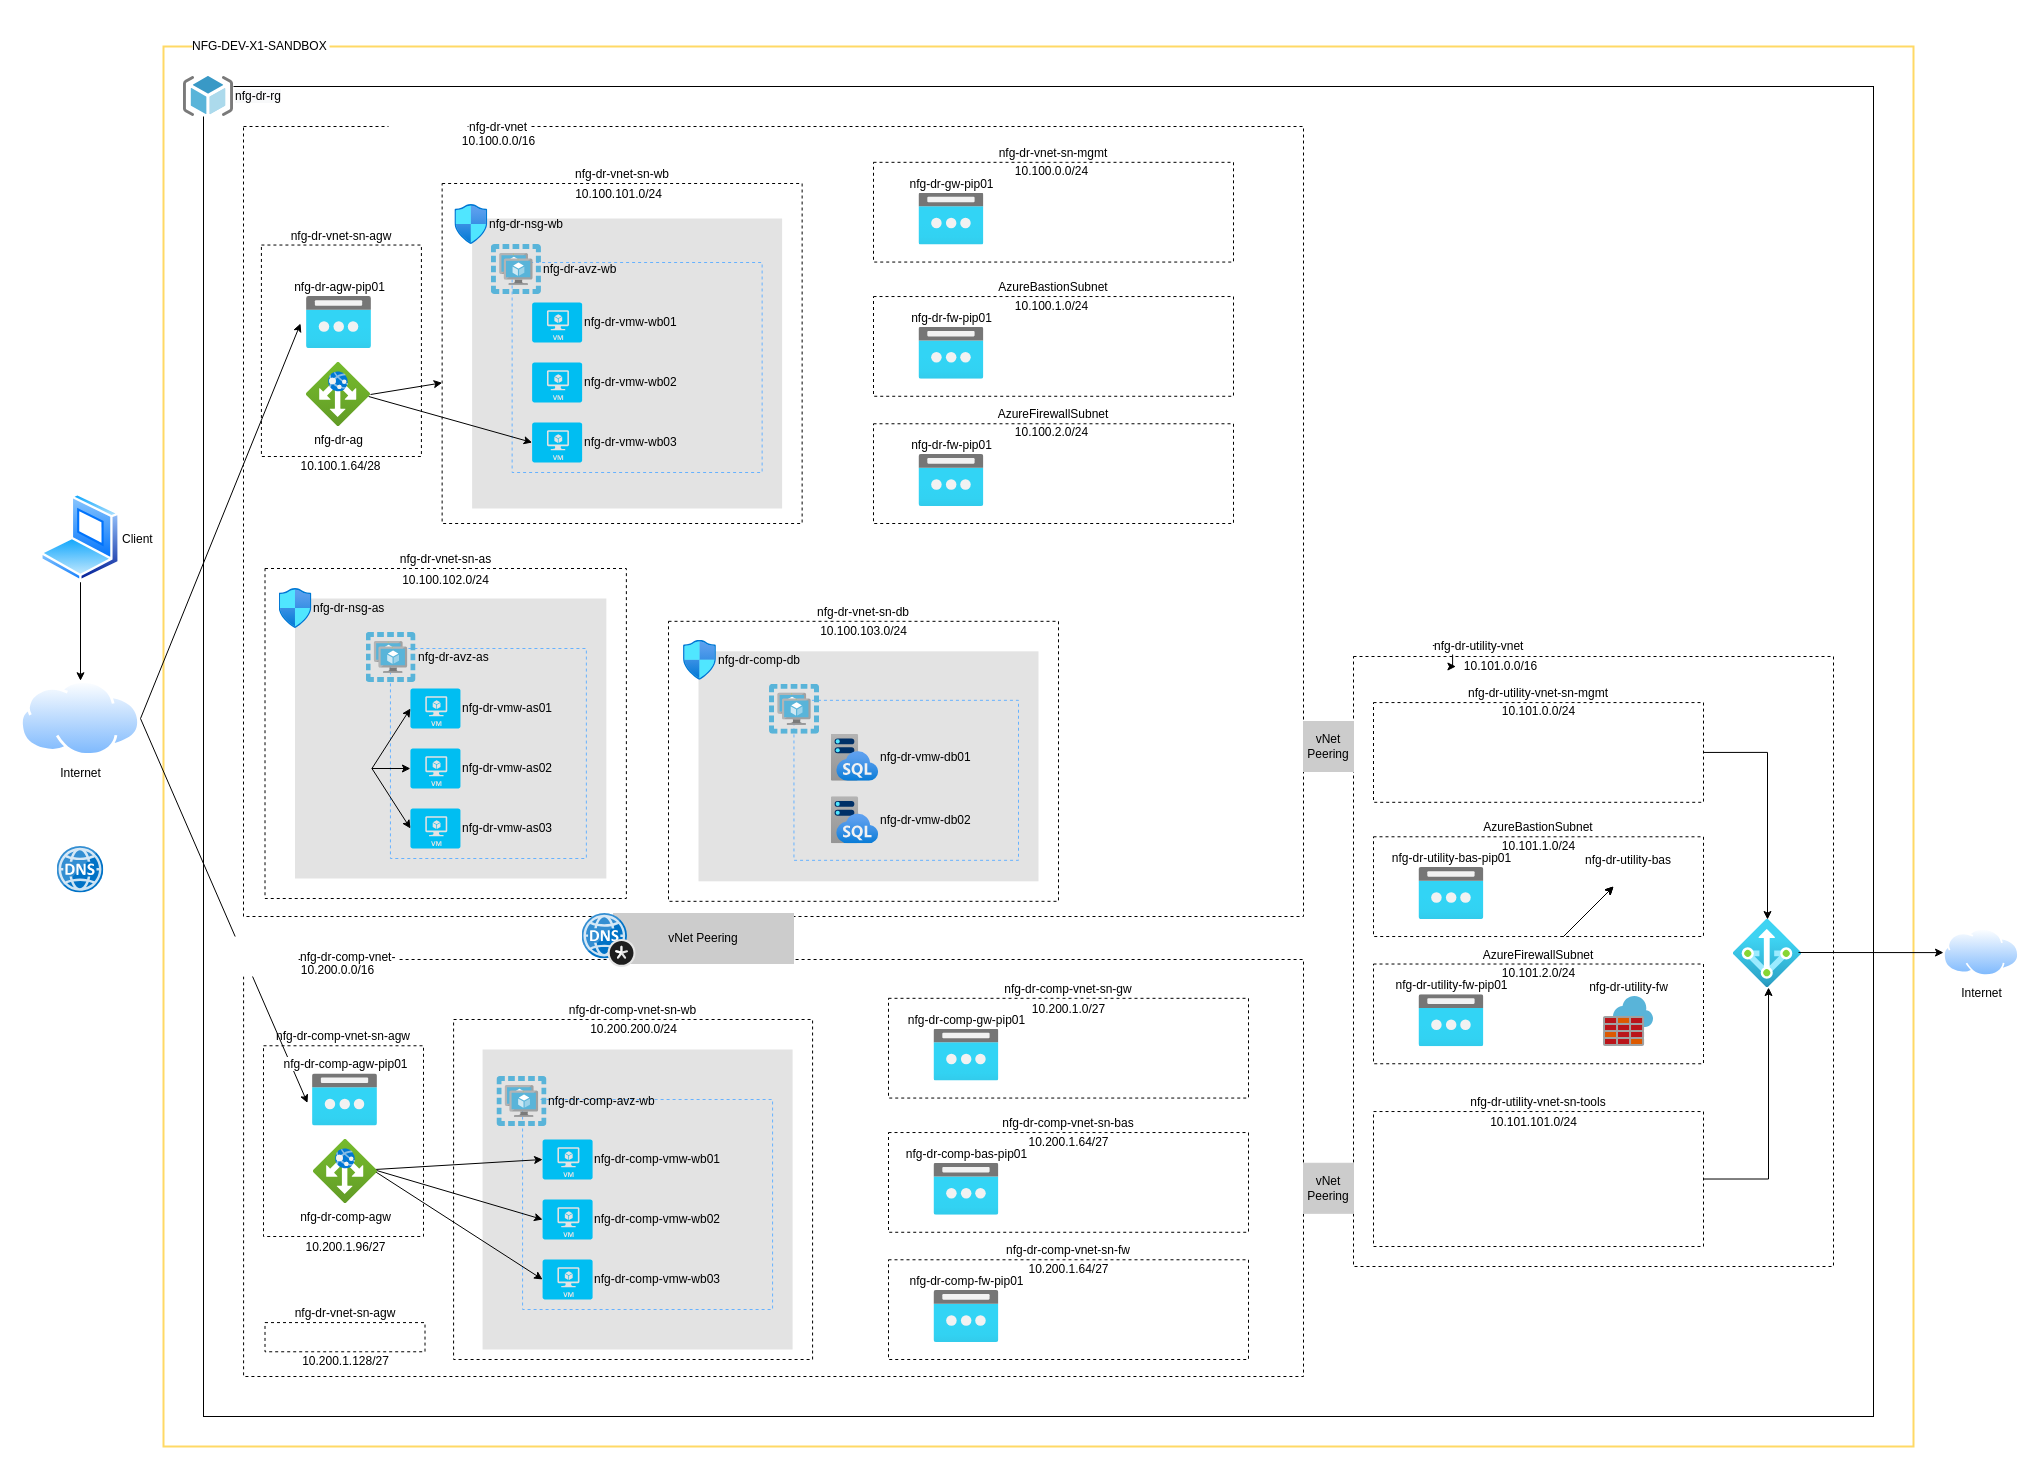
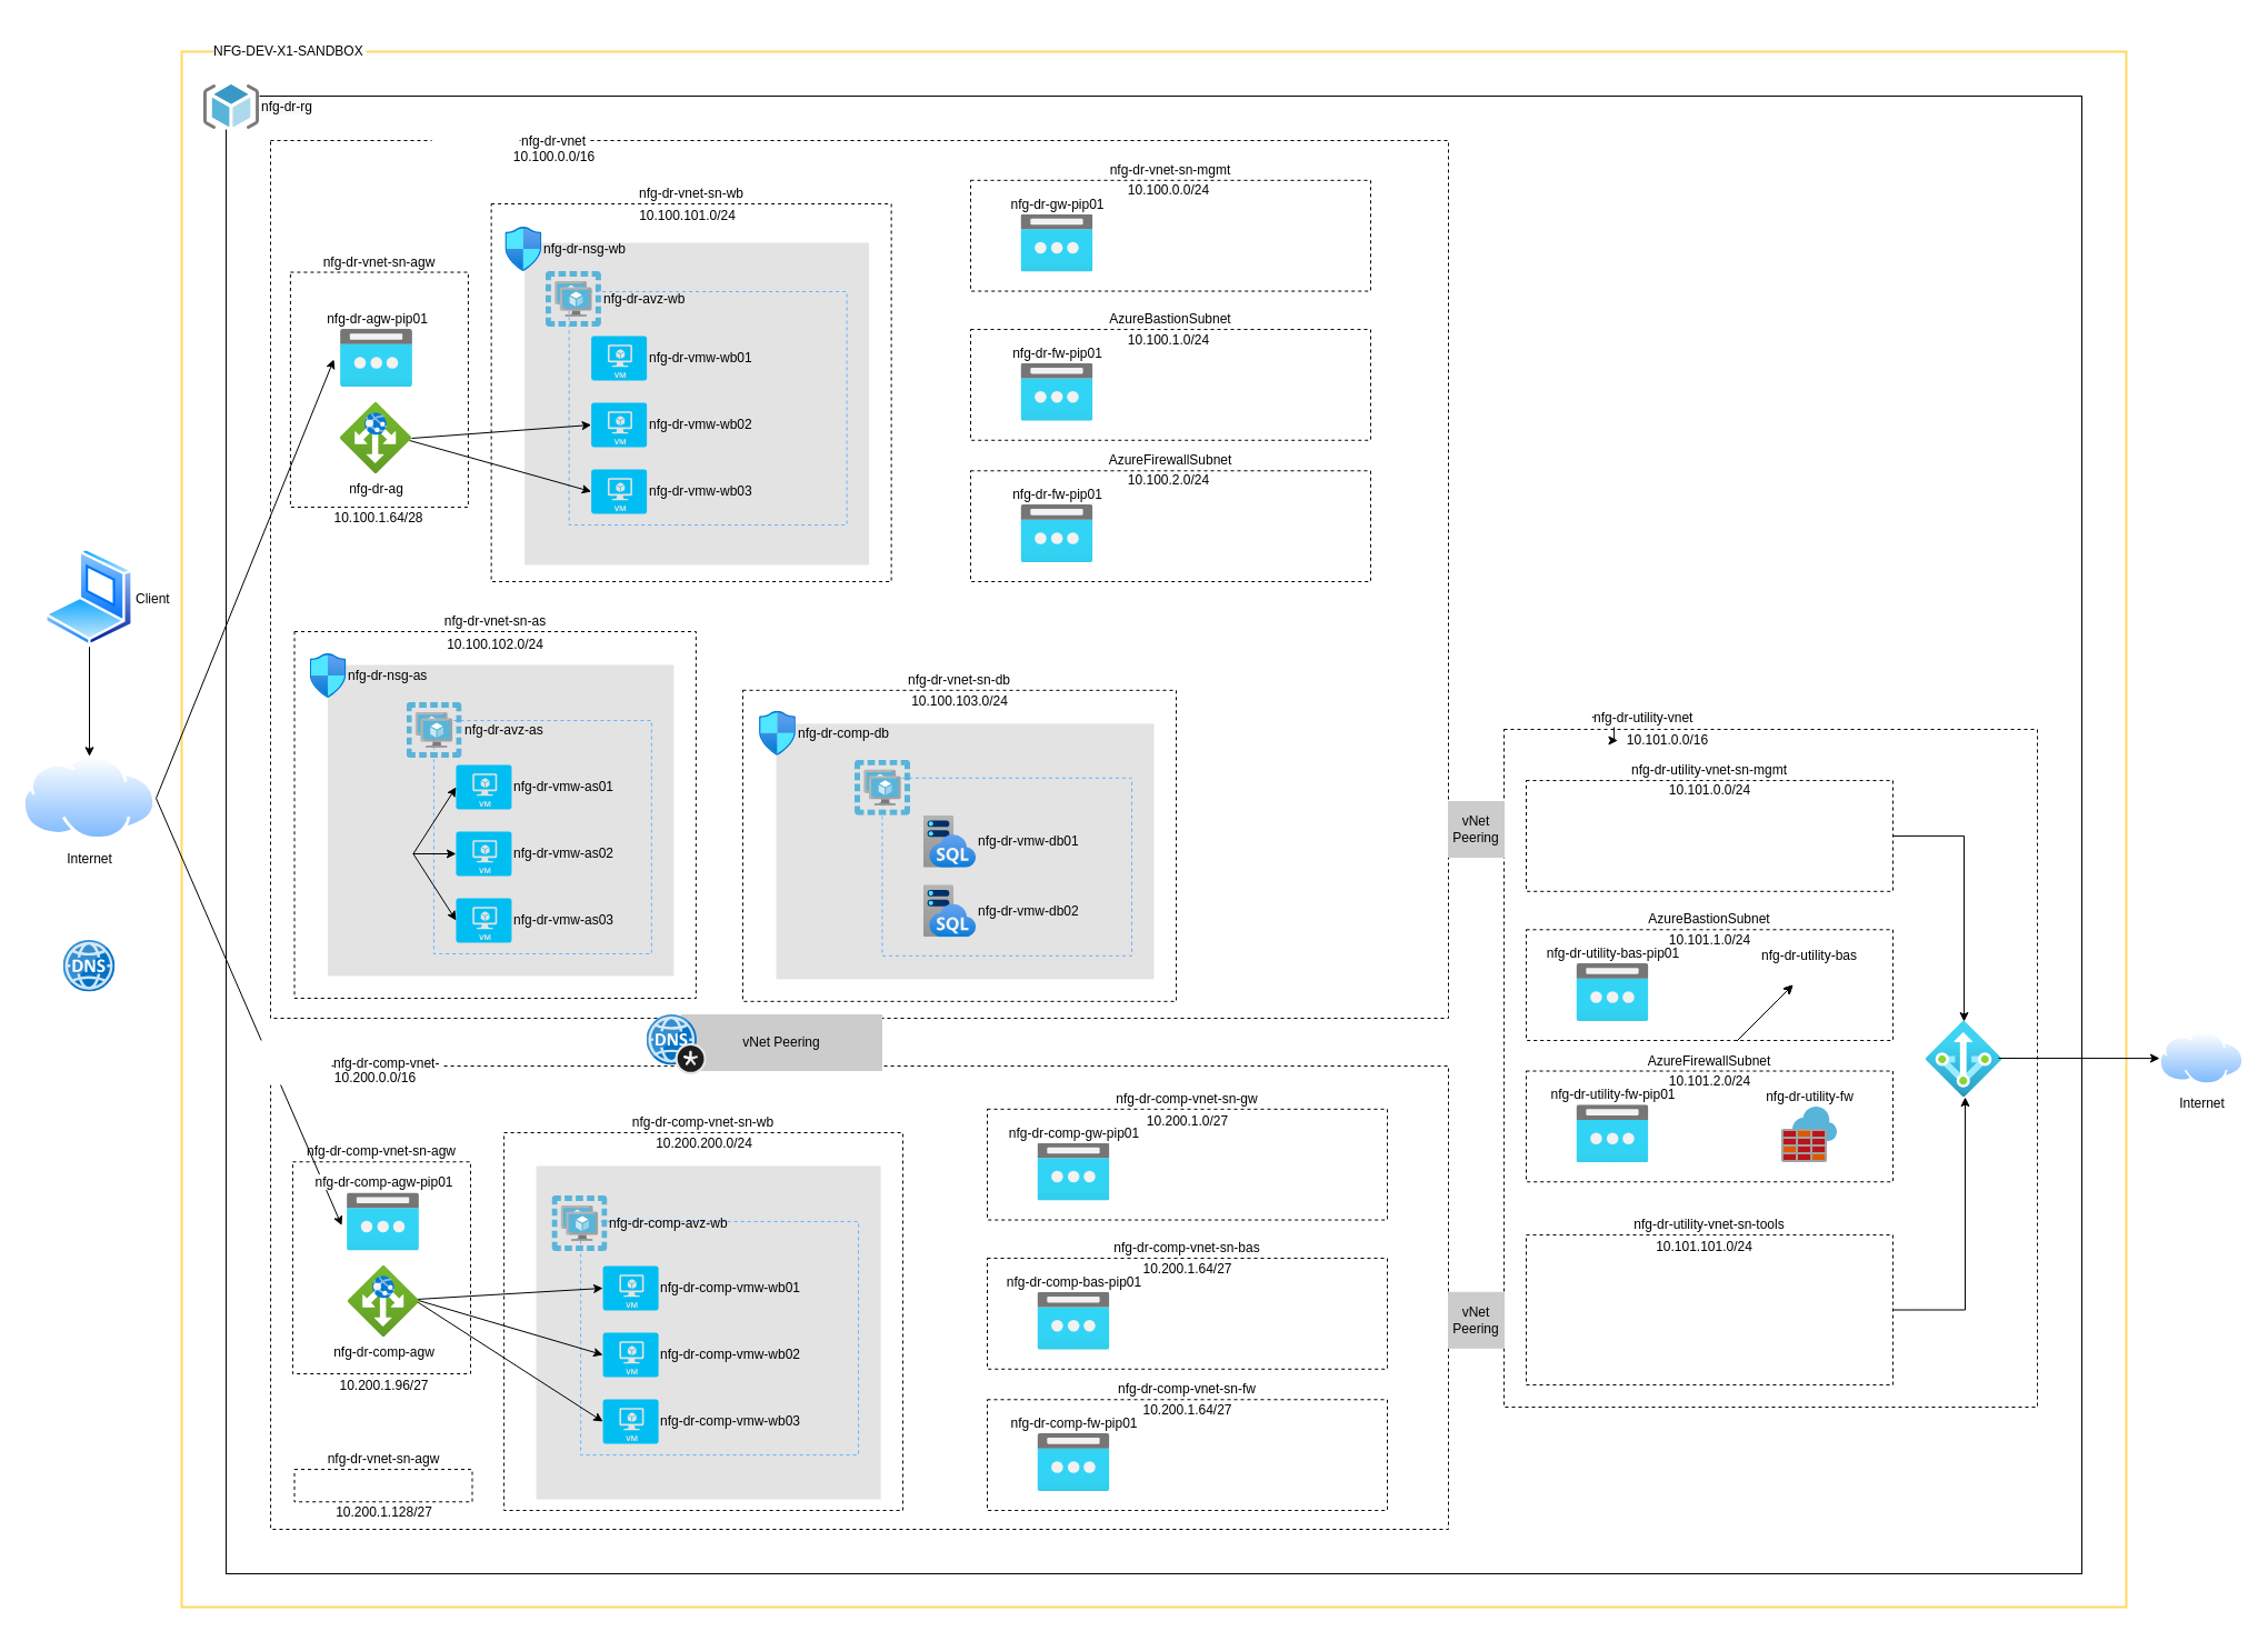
- <mxCell id="31" value="" style="endArrow=classic;html=1;fontColor=#000000;exitX=1;exitY=0.5;exitDx=0;exitDy=0;exitPerimeter=0;" parent="1" source="32" target="10" edge="1"><mxGeometry width="50" height="50" relative="1" as="geometry"><mxPoint x="33.906" y="444.288" as="sourcePoint" /><mxPoint x="278.05" y="228" as="targetPoint" /></mxGeometry></mxCell>
+ <mxCell id="31" value="" style="endArrow=classic;html=1;fontColor=#000000;entryX=0;entryY=0.5;entryDx=0;entryDy=0;entryPerimeter=0;exitX=1;exitY=0.5;exitDx=0;exitDy=0;exitPerimeter=0;" parent="1" source="32" target="20" edge="1"><mxGeometry width="50" height="50" relative="1" as="geometry"><mxPoint x="33.906" y="444.288" as="sourcePoint" /><mxPoint x="278.05" y="228" as="targetPoint" /></mxGeometry></mxCell>
